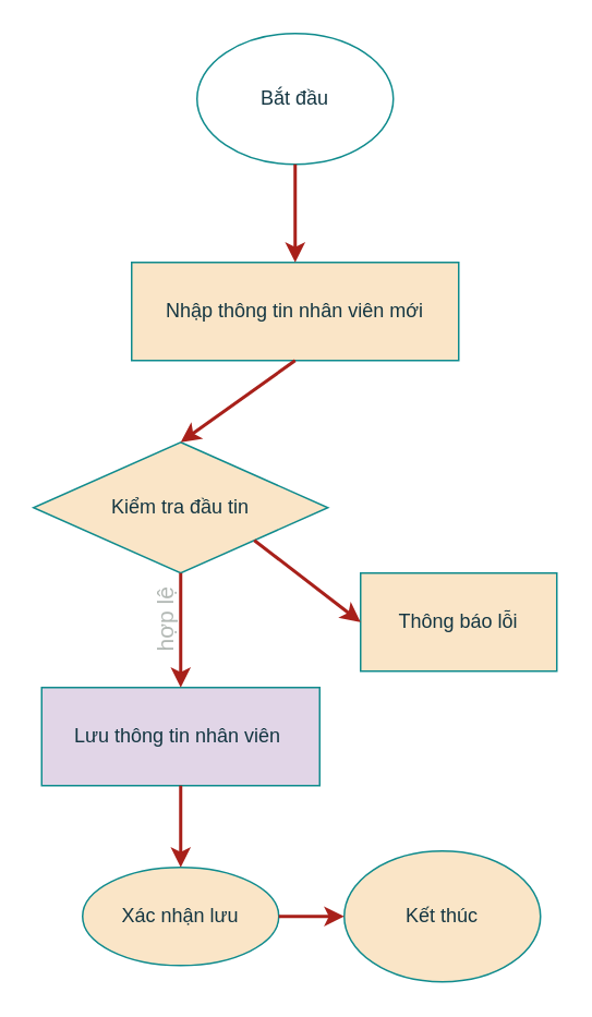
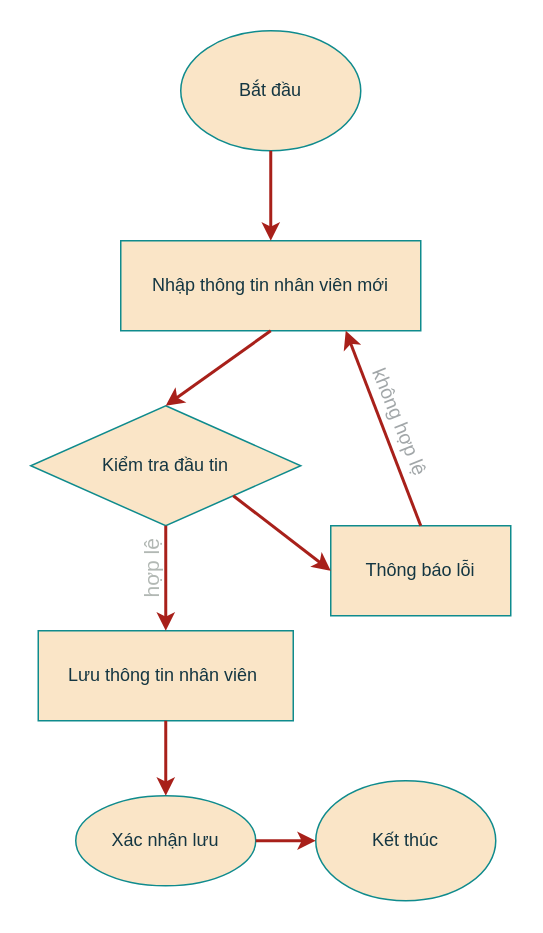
- <mxCell id="2" value="Bắt đầu" style="ellipse;whiteSpace=wrap;html=1;labelBackgroundColor=none;fillColor=#ffffff;strokeColor=#0F8B8D;fontColor=#143642;" parent="1" vertex="1"><mxGeometry x="120" y="20" width="120" height="80" as="geometry" /></mxCell>
+ <mxCell id="2" value="Bắt đầu" style="ellipse;whiteSpace=wrap;html=1;labelBackgroundColor=none;fillColor=#FAE5C7;strokeColor=#0F8B8D;fontColor=#143642;" parent="1" vertex="1"><mxGeometry x="120" y="20" width="120" height="80" as="geometry" /></mxCell>
+ <mxCell id="7" value="" style="endArrow=classic;html=1;rounded=0;entryX=0.75;entryY=1;entryDx=0;entryDy=0;exitX=0.5;exitY=0;exitDx=0;exitDy=0;labelBackgroundColor=none;strokeColor=#A8201A;fontColor=default;strokeWidth=2;" parent="1" source="6" target="3" edge="1"><mxGeometry width="50" height="50" relative="1" as="geometry"><mxPoint x="150" y="330" as="sourcePoint" /><mxPoint x="200" y="280" as="targetPoint" /><Array as="points" /></mxGeometry></mxCell>
+ <mxCell id="8" value="&lt;p style=&quot;line-height: 160%;&quot;&gt;&lt;font style=&quot;font-size: 13px;&quot;&gt;không hợp lệ&lt;/font&gt;&lt;/p&gt;" style="edgeLabel;html=1;align=center;verticalAlign=middle;resizable=0;points=[];rotation=68;labelBackgroundColor=none;fontColor=#a2a7a9;" parent="7" vertex="1" connectable="0"><mxGeometry x="0.04" y="-6" relative="1" as="geometry"><mxPoint x="6" as="offset" /></mxGeometry></mxCell>
- <mxCell id="11" value="Lưu thông tin nhân viên&amp;nbsp;" style="rounded=0;whiteSpace=wrap;html=1;labelBackgroundColor=none;fillColor=#e1d5e7;strokeColor=#0F8B8D;fontColor=#143642;" parent="1" vertex="1"><mxGeometry x="25" y="420" width="170" height="60" as="geometry" /></mxCell>
+ <mxCell id="11" value="Lưu thông tin nhân viên&amp;nbsp;" style="rounded=0;whiteSpace=wrap;html=1;labelBackgroundColor=none;fillColor=#FAE5C7;strokeColor=#0F8B8D;fontColor=#143642;" parent="1" vertex="1"><mxGeometry x="25" y="420" width="170" height="60" as="geometry" /></mxCell>
